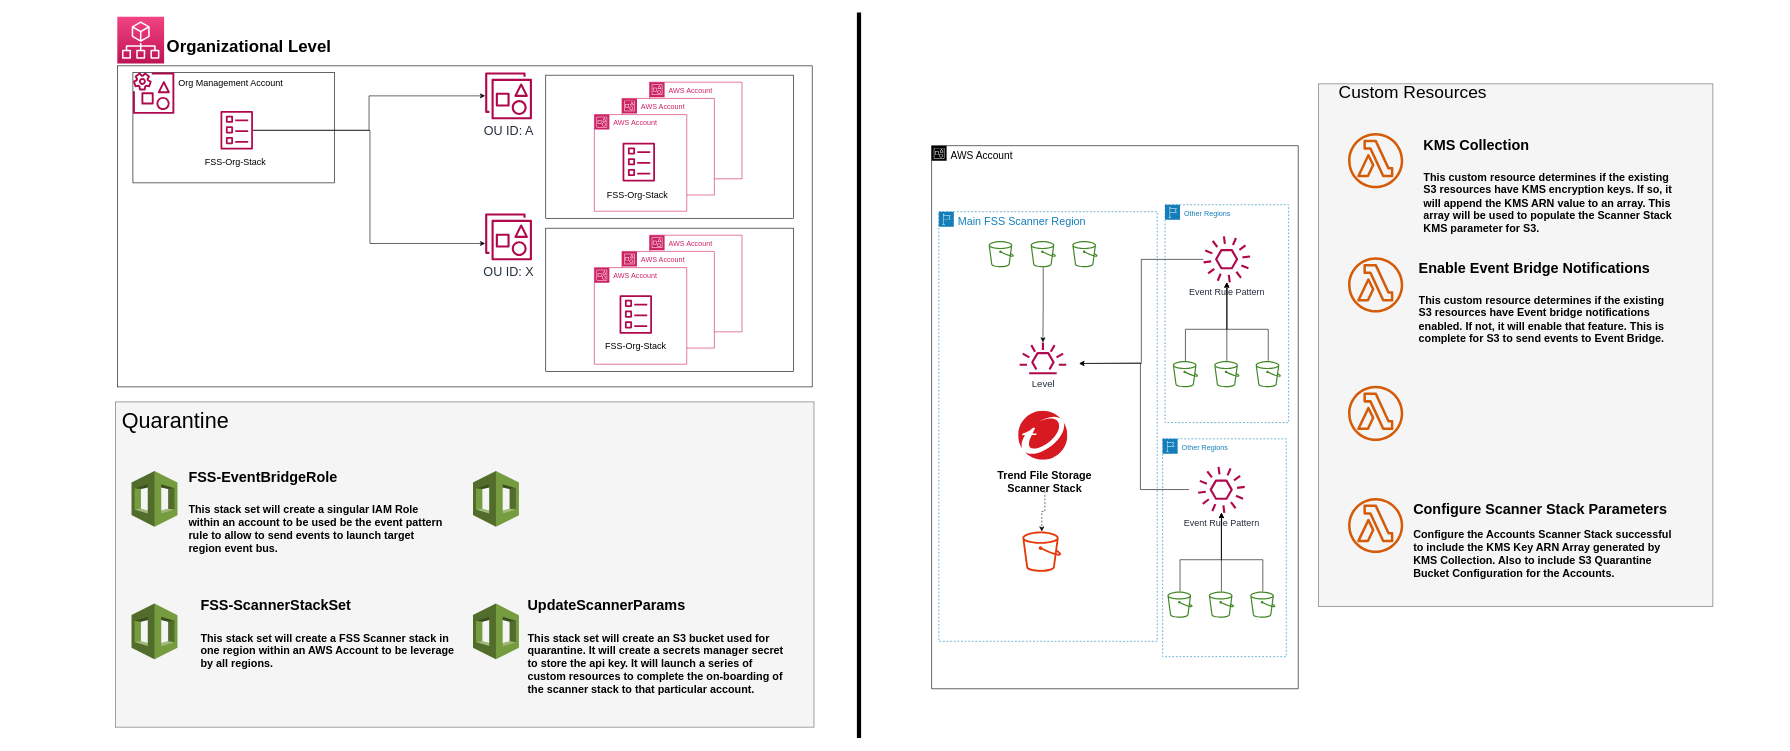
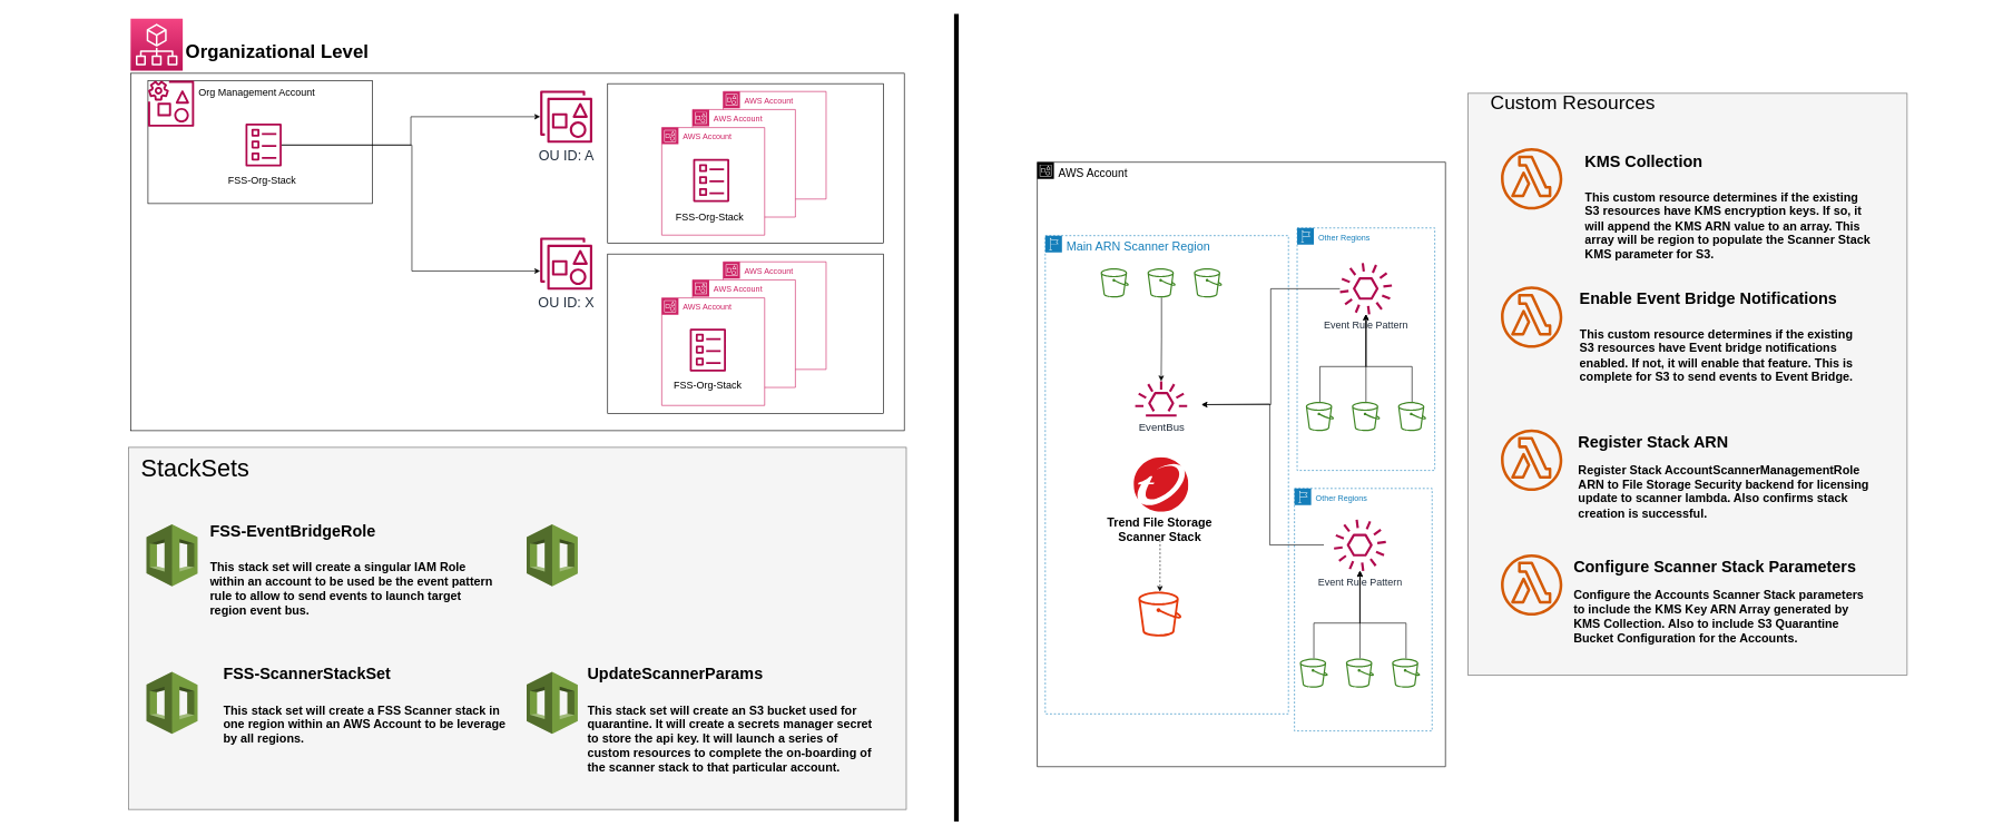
- <mxCell id="48" value="&lt;font style=&quot;font-size: 21px;&quot;&gt;OU ID: A&lt;br&gt;&lt;/font&gt;" style="sketch=0;outlineConnect=0;fontColor=#232F3E;gradientColor=none;fillColor=#B0084D;strokeColor=none;dashed=0;verticalLabelPosition=bottom;verticalAlign=top;align=center;html=1;fontSize=12;fontStyle=0;aspect=fixed;pointerEvents=1;shape=mxgraph.aws4.organizations_organizational_unit2;" parent="1" vertex="1"><mxGeometry x="808" y="120" width="78" height="78" as="geometry" /></mxCell>
+ <mxCell id="48" value="&lt;font style=&quot;font-size: 21px;&quot;&gt;OU ID: A&lt;br&gt;&lt;/font&gt;" style="sketch=0;outlineConnect=0;fontColor=#232F3E;gradientColor=none;fillColor=#B0084D;strokeColor=none;dashed=0;verticalLabelPosition=bottom;verticalAlign=top;align=center;html=1;fontSize=12;fontStyle=0;aspect=fixed;pointerEvents=1;shape=mxgraph.aws4.organizations_organizational_unit2;" parent="1" vertex="1"><mxGeometry x="808" y="135" width="78" height="78" as="geometry" /></mxCell>
- <mxCell id="62" value="&lt;div style=&quot;font-size: 24px;&quot;&gt;&lt;b&gt;&lt;font style=&quot;font-size: 24px;&quot;&gt;KMS Collection &lt;/font&gt;&lt;br&gt;&lt;/b&gt;&lt;/div&gt;&lt;div&gt;&lt;b&gt;&lt;br&gt;&lt;/b&gt;&lt;/div&gt;&lt;div&gt;&lt;b&gt;&lt;br&gt;&lt;/b&gt;&lt;/div&gt;&lt;div style=&quot;font-size: 18px;&quot;&gt;&lt;b&gt;This custom resource determines if the existing S3 resources have KMS encryption keys. If so, it will append the KMS ARN value to an array. This array will be used to populate the Scanner Stack KMS parameter for S3.&lt;br&gt;&lt;/b&gt;&lt;/div&gt;" style="text;html=1;strokeColor=none;fillColor=none;spacing=5;spacingTop=-20;whiteSpace=wrap;overflow=hidden;rounded=0;" vertex="1" parent="1"><mxGeometry x="2367" y="237" width="437" height="177" as="geometry" /></mxCell>
+ <mxCell id="62" value="&lt;div style=&quot;font-size: 24px;&quot;&gt;&lt;b&gt;&lt;font style=&quot;font-size: 24px;&quot;&gt;KMS Collection &lt;/font&gt;&lt;br&gt;&lt;/b&gt;&lt;/div&gt;&lt;div&gt;&lt;b&gt;&lt;br&gt;&lt;/b&gt;&lt;/div&gt;&lt;div&gt;&lt;b&gt;&lt;br&gt;&lt;/b&gt;&lt;/div&gt;&lt;div style=&quot;font-size: 18px;&quot;&gt;&lt;b&gt;This custom resource determines if the existing S3 resources have KMS encryption keys. If so, it will append the KMS ARN value to an array. This array will be region to populate the Scanner Stack KMS parameter for S3.&lt;br&gt;&lt;/b&gt;&lt;/div&gt;" style="text;html=1;strokeColor=none;fillColor=none;spacing=5;spacingTop=-20;whiteSpace=wrap;overflow=hidden;rounded=0;" vertex="1" parent="1"><mxGeometry x="2367" y="237" width="437" height="177" as="geometry" /></mxCell>
- <mxCell id="4" value="&lt;font style=&quot;font-size: 18px;&quot;&gt;Main FSS Scanner Region&lt;/font&gt;" style="points=[[0,0],[0.25,0],[0.5,0],[0.75,0],[1,0],[1,0.25],[1,0.5],[1,0.75],[1,1],[0.75,1],[0.5,1],[0.25,1],[0,1],[0,0.75],[0,0.5],[0,0.25]];outlineConnect=0;gradientColor=none;html=1;whiteSpace=wrap;fontSize=12;fontStyle=0;container=1;pointerEvents=0;collapsible=0;recursiveResize=0;shape=mxgraph.aws4.group;grIcon=mxgraph.aws4.group_region;strokeColor=#147EBA;fillColor=none;verticalAlign=top;align=left;spacingLeft=30;fontColor=#147EBA;dashed=1;" parent="3" vertex="1"><mxGeometry x="12" y="110" width="364" height="716" as="geometry" /></mxCell>
+ <mxCell id="4" value="&lt;font style=&quot;font-size: 18px;&quot;&gt;Main ARN Scanner Region&lt;/font&gt;" style="points=[[0,0],[0.25,0],[0.5,0],[0.75,0],[1,0],[1,0.25],[1,0.5],[1,0.75],[1,1],[0.75,1],[0.5,1],[0.25,1],[0,1],[0,0.75],[0,0.5],[0,0.25]];outlineConnect=0;gradientColor=none;html=1;whiteSpace=wrap;fontSize=12;fontStyle=0;container=1;pointerEvents=0;collapsible=0;recursiveResize=0;shape=mxgraph.aws4.group;grIcon=mxgraph.aws4.group_region;strokeColor=#147EBA;fillColor=none;verticalAlign=top;align=left;spacingLeft=30;fontColor=#147EBA;dashed=1;" parent="3" vertex="1"><mxGeometry x="12" y="110" width="364" height="716" as="geometry" /></mxCell>
- <mxCell id="14" value="&lt;font style=&quot;font-size: 16px;&quot;&gt;Level&lt;/font&gt;" style="sketch=0;outlineConnect=0;fontColor=#232F3E;gradientColor=none;fillColor=#B0084D;strokeColor=none;dashed=0;verticalLabelPosition=bottom;verticalAlign=top;align=center;html=1;fontSize=12;fontStyle=0;aspect=fixed;pointerEvents=1;shape=mxgraph.aws4.eventbridge_default_event_bus_resource;" parent="4" vertex="1"><mxGeometry x="134.5" y="218" width="78" height="53" as="geometry" /></mxCell>
+ <mxCell id="14" value="&lt;font style=&quot;font-size: 16px;&quot;&gt;EventBus&lt;/font&gt;" style="sketch=0;outlineConnect=0;fontColor=#232F3E;gradientColor=none;fillColor=#B0084D;strokeColor=none;dashed=0;verticalLabelPosition=bottom;verticalAlign=top;align=center;html=1;fontSize=12;fontStyle=0;aspect=fixed;pointerEvents=1;shape=mxgraph.aws4.eventbridge_default_event_bus_resource;" parent="4" vertex="1"><mxGeometry x="134.5" y="218" width="78" height="53" as="geometry" /></mxCell>
- <mxCell id="77" value="&lt;font style=&quot;font-size: 36px;&quot;&gt;Quarantine&lt;/font&gt;" style="text;html=1;strokeColor=none;fillColor=none;align=center;verticalAlign=middle;whiteSpace=wrap;rounded=0;" vertex="1" parent="1"><mxGeometry x="20" y="685" width="544" height="30" as="geometry" /></mxCell>
+ <mxCell id="77" value="&lt;font style=&quot;font-size: 36px;&quot;&gt;StackSets&lt;/font&gt;" style="text;html=1;strokeColor=none;fillColor=none;align=center;verticalAlign=middle;whiteSpace=wrap;rounded=0;" vertex="1" parent="1"><mxGeometry x="20" y="685" width="544" height="30" as="geometry" /></mxCell>
+ <mxCell id="63" value="&lt;h1&gt;Register Stack ARN&lt;br&gt;&lt;/h1&gt;&lt;p&gt;&lt;font style=&quot;font-size: 18px;&quot;&gt;&lt;b&gt;Register Stack AccountScannerManagementRole ARN to File Storage Security backend for licensing update to scanner lambda. Also confirms stack creation is successful.&lt;/b&gt;&lt;/font&gt;&lt;br&gt;&lt;/p&gt;" style="text;html=1;strokeColor=none;fillColor=none;spacing=5;spacingTop=-20;whiteSpace=wrap;overflow=hidden;rounded=0;" vertex="1" parent="1"><mxGeometry x="2357" y="642.25" width="449" height="155.75" as="geometry" /></mxCell>
- <mxCell id="12" value="&lt;font style=&quot;font-size: 18px;&quot;&gt;&lt;b&gt;Trend File Storage Scanner Stack&lt;br&gt;&lt;/b&gt;&lt;/font&gt;" style="text;html=1;strokeColor=none;fillColor=none;align=center;verticalAlign=middle;whiteSpace=wrap;rounded=0;" parent="4" vertex="1"><mxGeometry x="91.25" y="436" width="171" height="30" as="geometry" /></mxCell>
+ <mxCell id="12" value="&lt;font style=&quot;font-size: 18px;&quot;&gt;&lt;b&gt;Trend File Storage Scanner Stack&lt;br&gt;&lt;/b&gt;&lt;/font&gt;" style="text;html=1;strokeColor=none;fillColor=none;align=center;verticalAlign=middle;whiteSpace=wrap;rounded=0;" parent="4" vertex="1"><mxGeometry x="86.25" y="426" width="171" height="30" as="geometry" /></mxCell>
- <mxCell id="66" value="&lt;h1&gt;Configure Scanner Stack Parameters&lt;br&gt;&lt;/h1&gt;&lt;p&gt;&lt;font style=&quot;font-size: 18px;&quot;&gt;&lt;b&gt;Configure the Accounts Scanner Stack successful to include the KMS Key ARN Array generated by KMS Collection. Also to include S3 Quarantine Bucket Configuration for the Accounts.&lt;/b&gt;&lt;/font&gt;&lt;br&gt;&lt;/p&gt;" style="text;html=1;strokeColor=none;fillColor=none;spacing=5;spacingTop=-20;whiteSpace=wrap;overflow=hidden;rounded=0;" vertex="1" parent="1"><mxGeometry x="2350" y="829" width="451" height="155.75" as="geometry" /></mxCell>
+ <mxCell id="66" value="&lt;h1&gt;Configure Scanner Stack Parameters&lt;br&gt;&lt;/h1&gt;&lt;p&gt;&lt;font style=&quot;font-size: 18px;&quot;&gt;&lt;b&gt;Configure the Accounts Scanner Stack parameters to include the KMS Key ARN Array generated by KMS Collection. Also to include S3 Quarantine Bucket Configuration for the Accounts.&lt;/b&gt;&lt;/font&gt;&lt;br&gt;&lt;/p&gt;" style="text;html=1;strokeColor=none;fillColor=none;spacing=5;spacingTop=-20;whiteSpace=wrap;overflow=hidden;rounded=0;" vertex="1" parent="1"><mxGeometry x="2350" y="829" width="451" height="155.75" as="geometry" /></mxCell>
